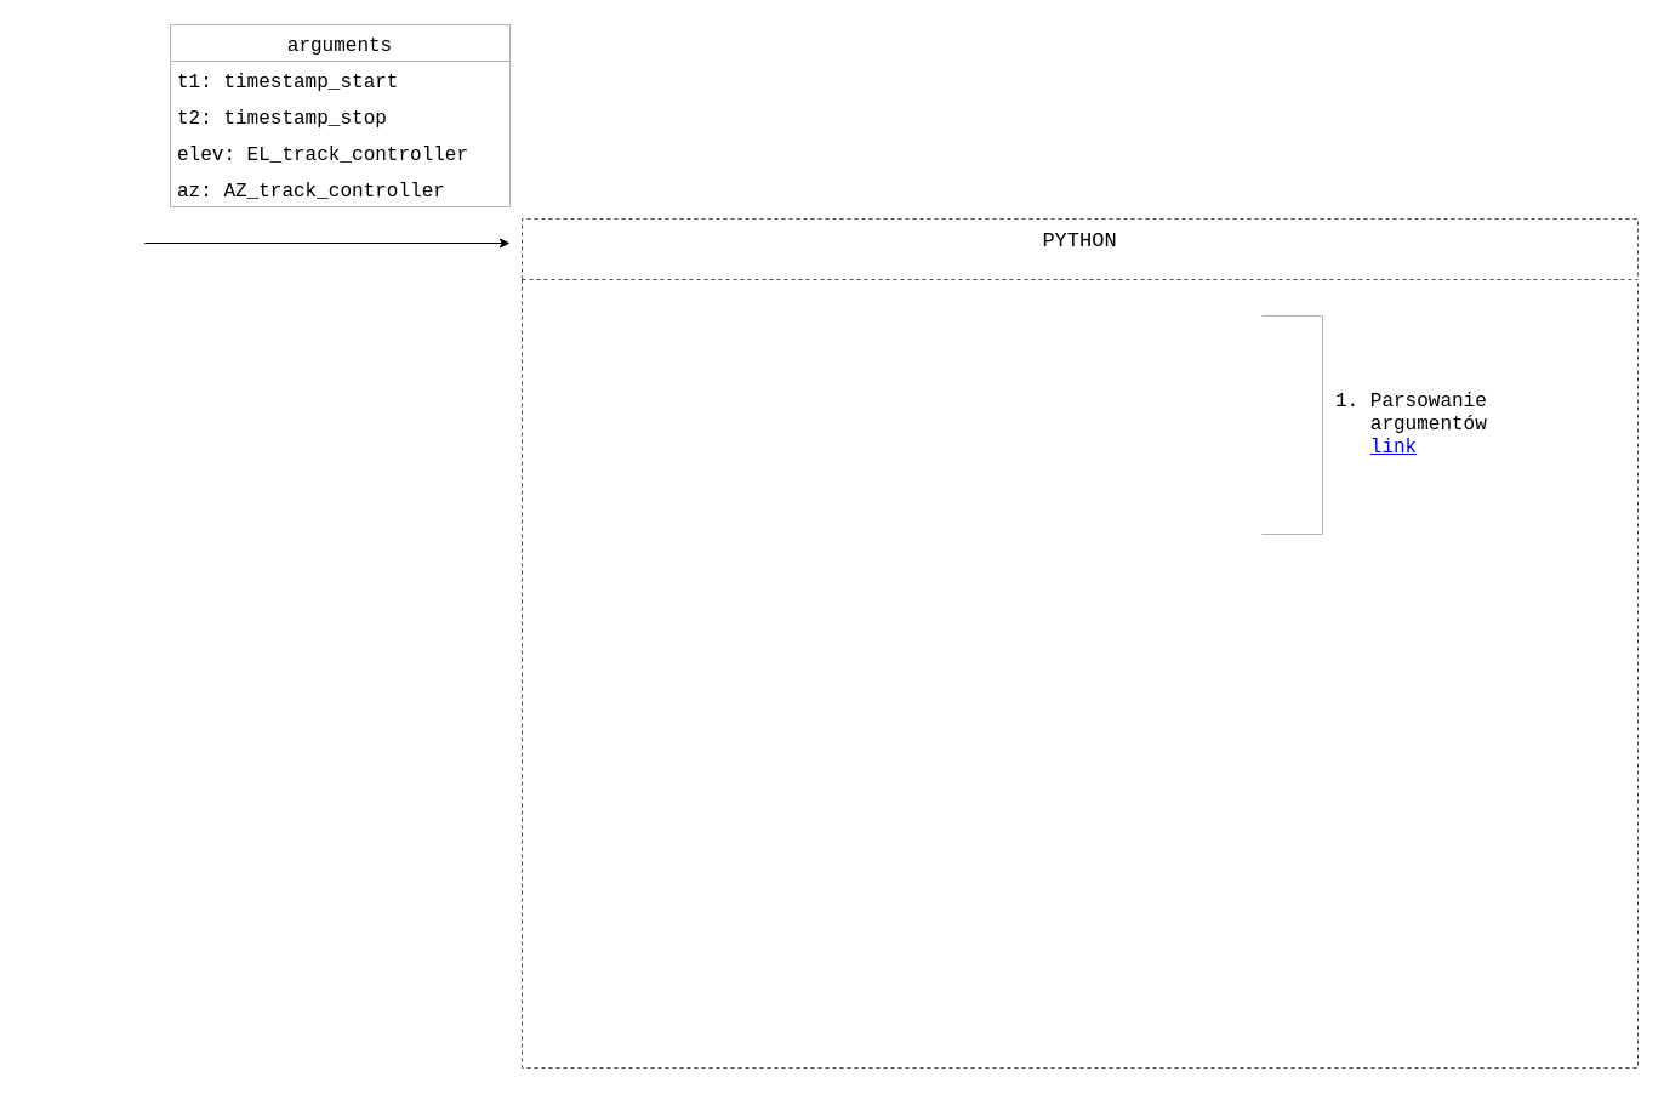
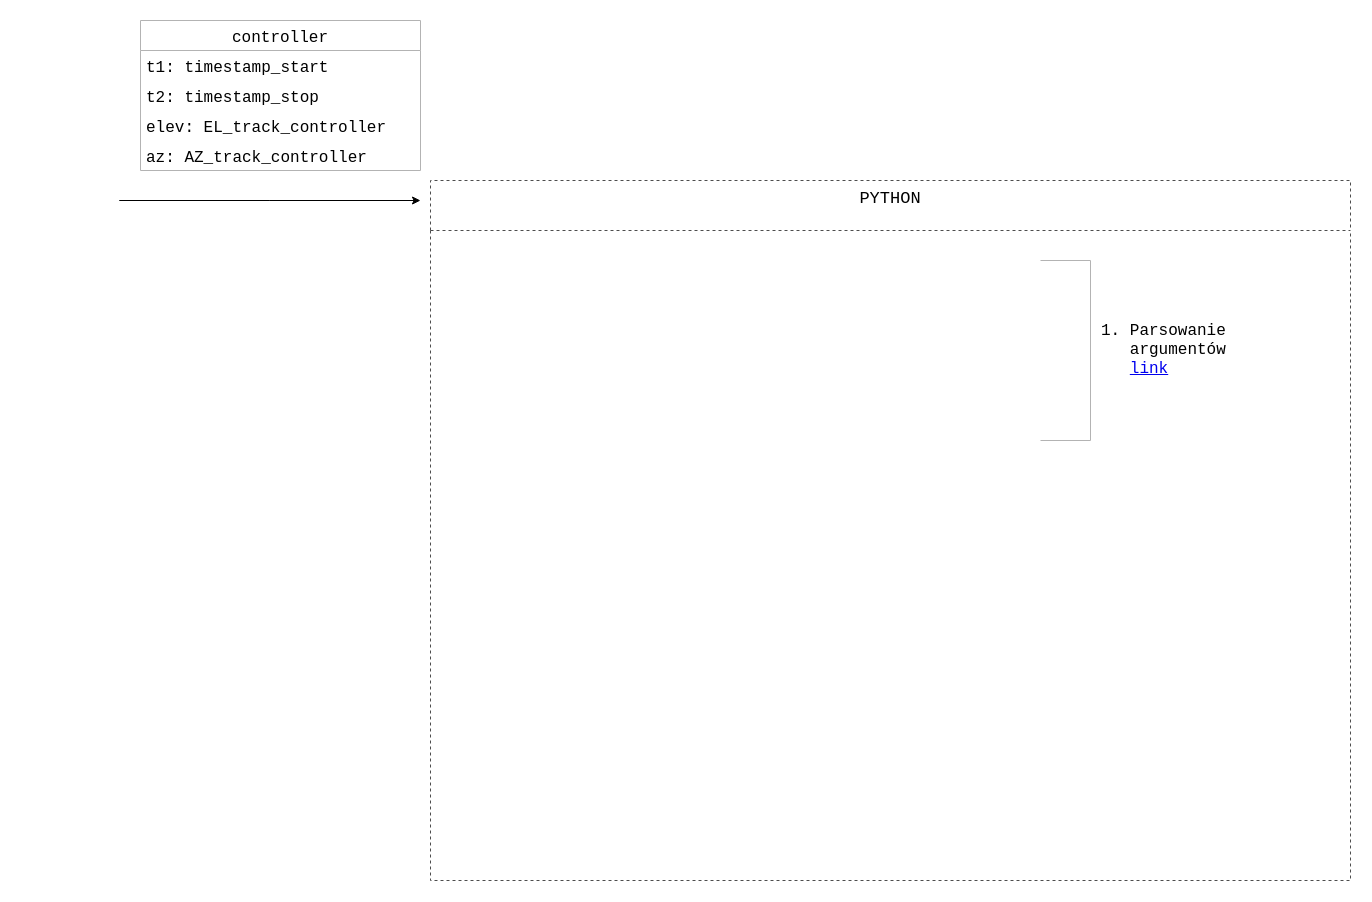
- <mxCell id="6" value="arguments" style="swimlane;fontStyle=0;childLayout=stackLayout;horizontal=1;startSize=30;horizontalStack=0;resizeParent=1;resizeParentMax=0;resizeLast=0;collapsible=1;marginBottom=0;shadow=0;labelBorderColor=none;fontFamily=Courier New;fontSize=16;fontColor=default;strokeColor=#B3B3B3;strokeWidth=1;fillColor=none;" vertex="1" parent="1"><mxGeometry x="140" y="20" width="280" height="150" as="geometry" /></mxCell>
+ <mxCell id="6" value="controller" style="swimlane;fontStyle=0;childLayout=stackLayout;horizontal=1;startSize=30;horizontalStack=0;resizeParent=1;resizeParentMax=0;resizeLast=0;collapsible=1;marginBottom=0;shadow=0;labelBorderColor=none;fontFamily=Courier New;fontSize=16;fontColor=default;strokeColor=#B3B3B3;strokeWidth=1;fillColor=none;" vertex="1" parent="1"><mxGeometry x="140" y="20" width="280" height="150" as="geometry" /></mxCell>
